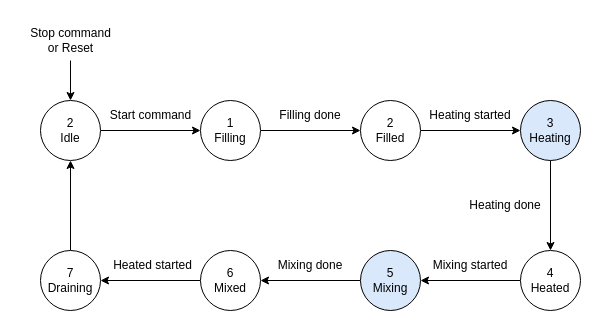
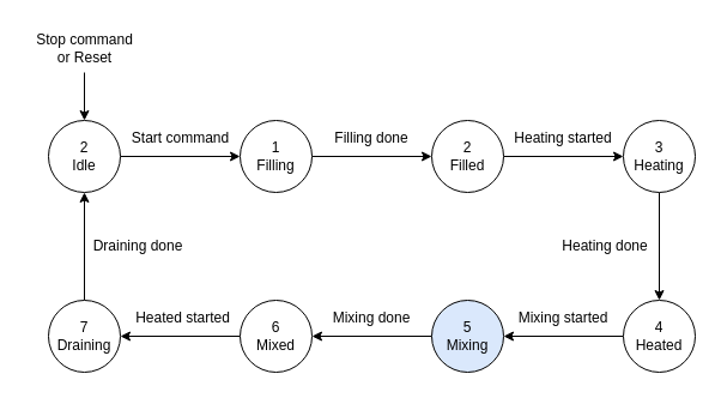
- <mxCell id="9" value="3&lt;br&gt;Heating" style="ellipse;whiteSpace=wrap;html=1;aspect=fixed;fillColor=#dae8fc;" vertex="1" parent="1"><mxGeometry x="520" y="100" width="60" height="60" as="geometry" /></mxCell>
+ <mxCell id="9" value="3&lt;br&gt;Heating" style="ellipse;whiteSpace=wrap;html=1;aspect=fixed;" vertex="1" parent="1"><mxGeometry x="520" y="100" width="60" height="60" as="geometry" /></mxCell>
+ <mxCell id="27" value="Draining done" style="text;html=1;strokeColor=none;fillColor=none;align=center;verticalAlign=middle;whiteSpace=wrap;rounded=0;" vertex="1" parent="1"><mxGeometry x="70" y="190" width="90" height="30" as="geometry" /></mxCell>
